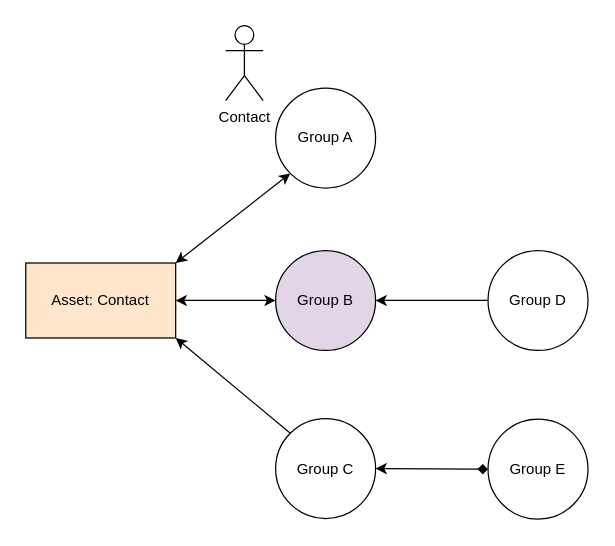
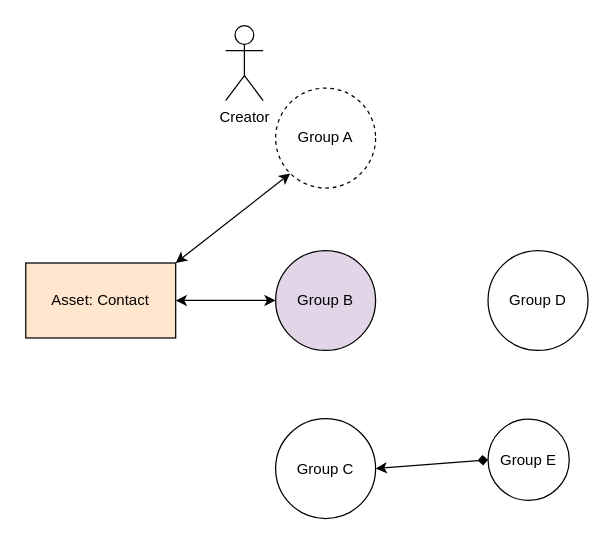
- <mxCell id="6" value="&lt;div&gt;Contact&lt;/div&gt;" style="shape=umlActor;verticalLabelPosition=bottom;verticalAlign=top;html=1;outlineConnect=0;" vertex="1" parent="1"><mxGeometry x="180" y="20" width="30" height="60" as="geometry" /></mxCell>
+ <mxCell id="6" value="&lt;div&gt;Creator&lt;/div&gt;" style="shape=umlActor;verticalLabelPosition=bottom;verticalAlign=top;html=1;outlineConnect=0;" vertex="1" parent="1"><mxGeometry x="180" y="20" width="30" height="60" as="geometry" /></mxCell>
- <mxCell id="3" value="Group A" style="ellipse;whiteSpace=wrap;html=1;aspect=fixed;" vertex="1" parent="1"><mxGeometry x="220" y="70" width="80" height="80" as="geometry" /></mxCell>
+ <mxCell id="3" value="Group A" style="ellipse;whiteSpace=wrap;html=1;aspect=fixed;dashed=1;" vertex="1" parent="1"><mxGeometry x="220" y="70" width="80" height="80" as="geometry" /></mxCell>
- <mxCell id="10" style="edgeStyle=orthogonalEdgeStyle;rounded=0;orthogonalLoop=1;jettySize=auto;html=1;exitX=0;exitY=0.5;exitDx=0;exitDy=0;entryX=1;entryY=0.5;entryDx=0;entryDy=0;" edge="1" parent="1" source="11" target="4"><mxGeometry relative="1" as="geometry" /></mxCell>
- <mxCell id="9" value="" style="endArrow=classic;html=1;entryX=1;entryY=1;entryDx=0;entryDy=0;exitX=0;exitY=0;exitDx=0;exitDy=0;" edge="1" parent="1" source="5" target="2"><mxGeometry width="50" height="50" relative="1" as="geometry"><mxPoint x="150" y="340" as="sourcePoint" /><mxPoint x="200" y="290" as="targetPoint" /></mxGeometry></mxCell>
- <mxCell id="12" value="Group E" style="ellipse;whiteSpace=wrap;html=1;aspect=fixed;" vertex="1" parent="1"><mxGeometry x="390" y="335" width="80" height="80" as="geometry" /></mxCell>
+ <mxCell id="12" value="Group E" style="ellipse;whiteSpace=wrap;html=1;aspect=fixed;" vertex="1" parent="1"><mxGeometry x="390" y="335" width="65" height="65" as="geometry" /></mxCell>
